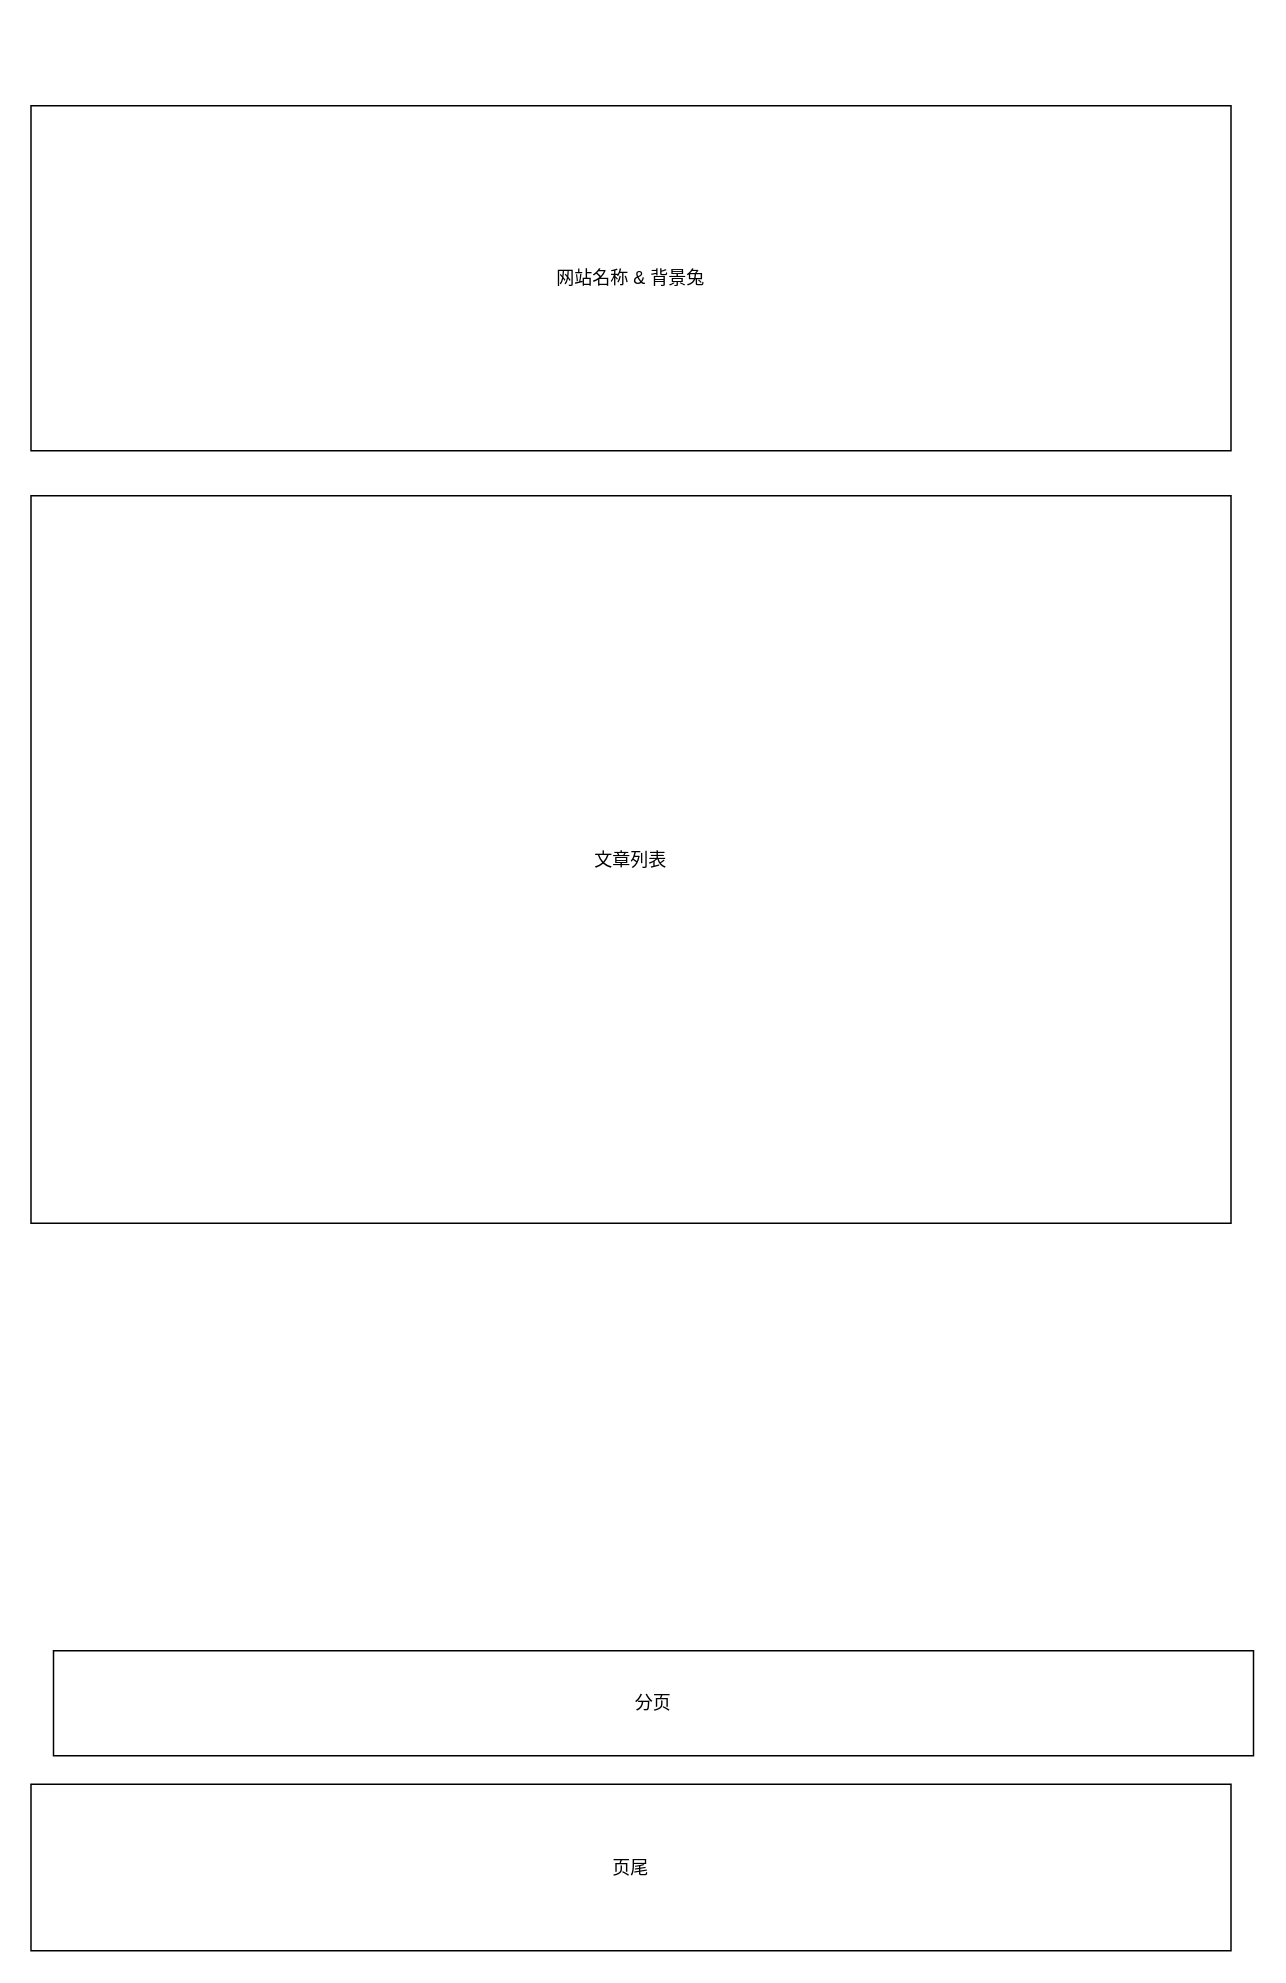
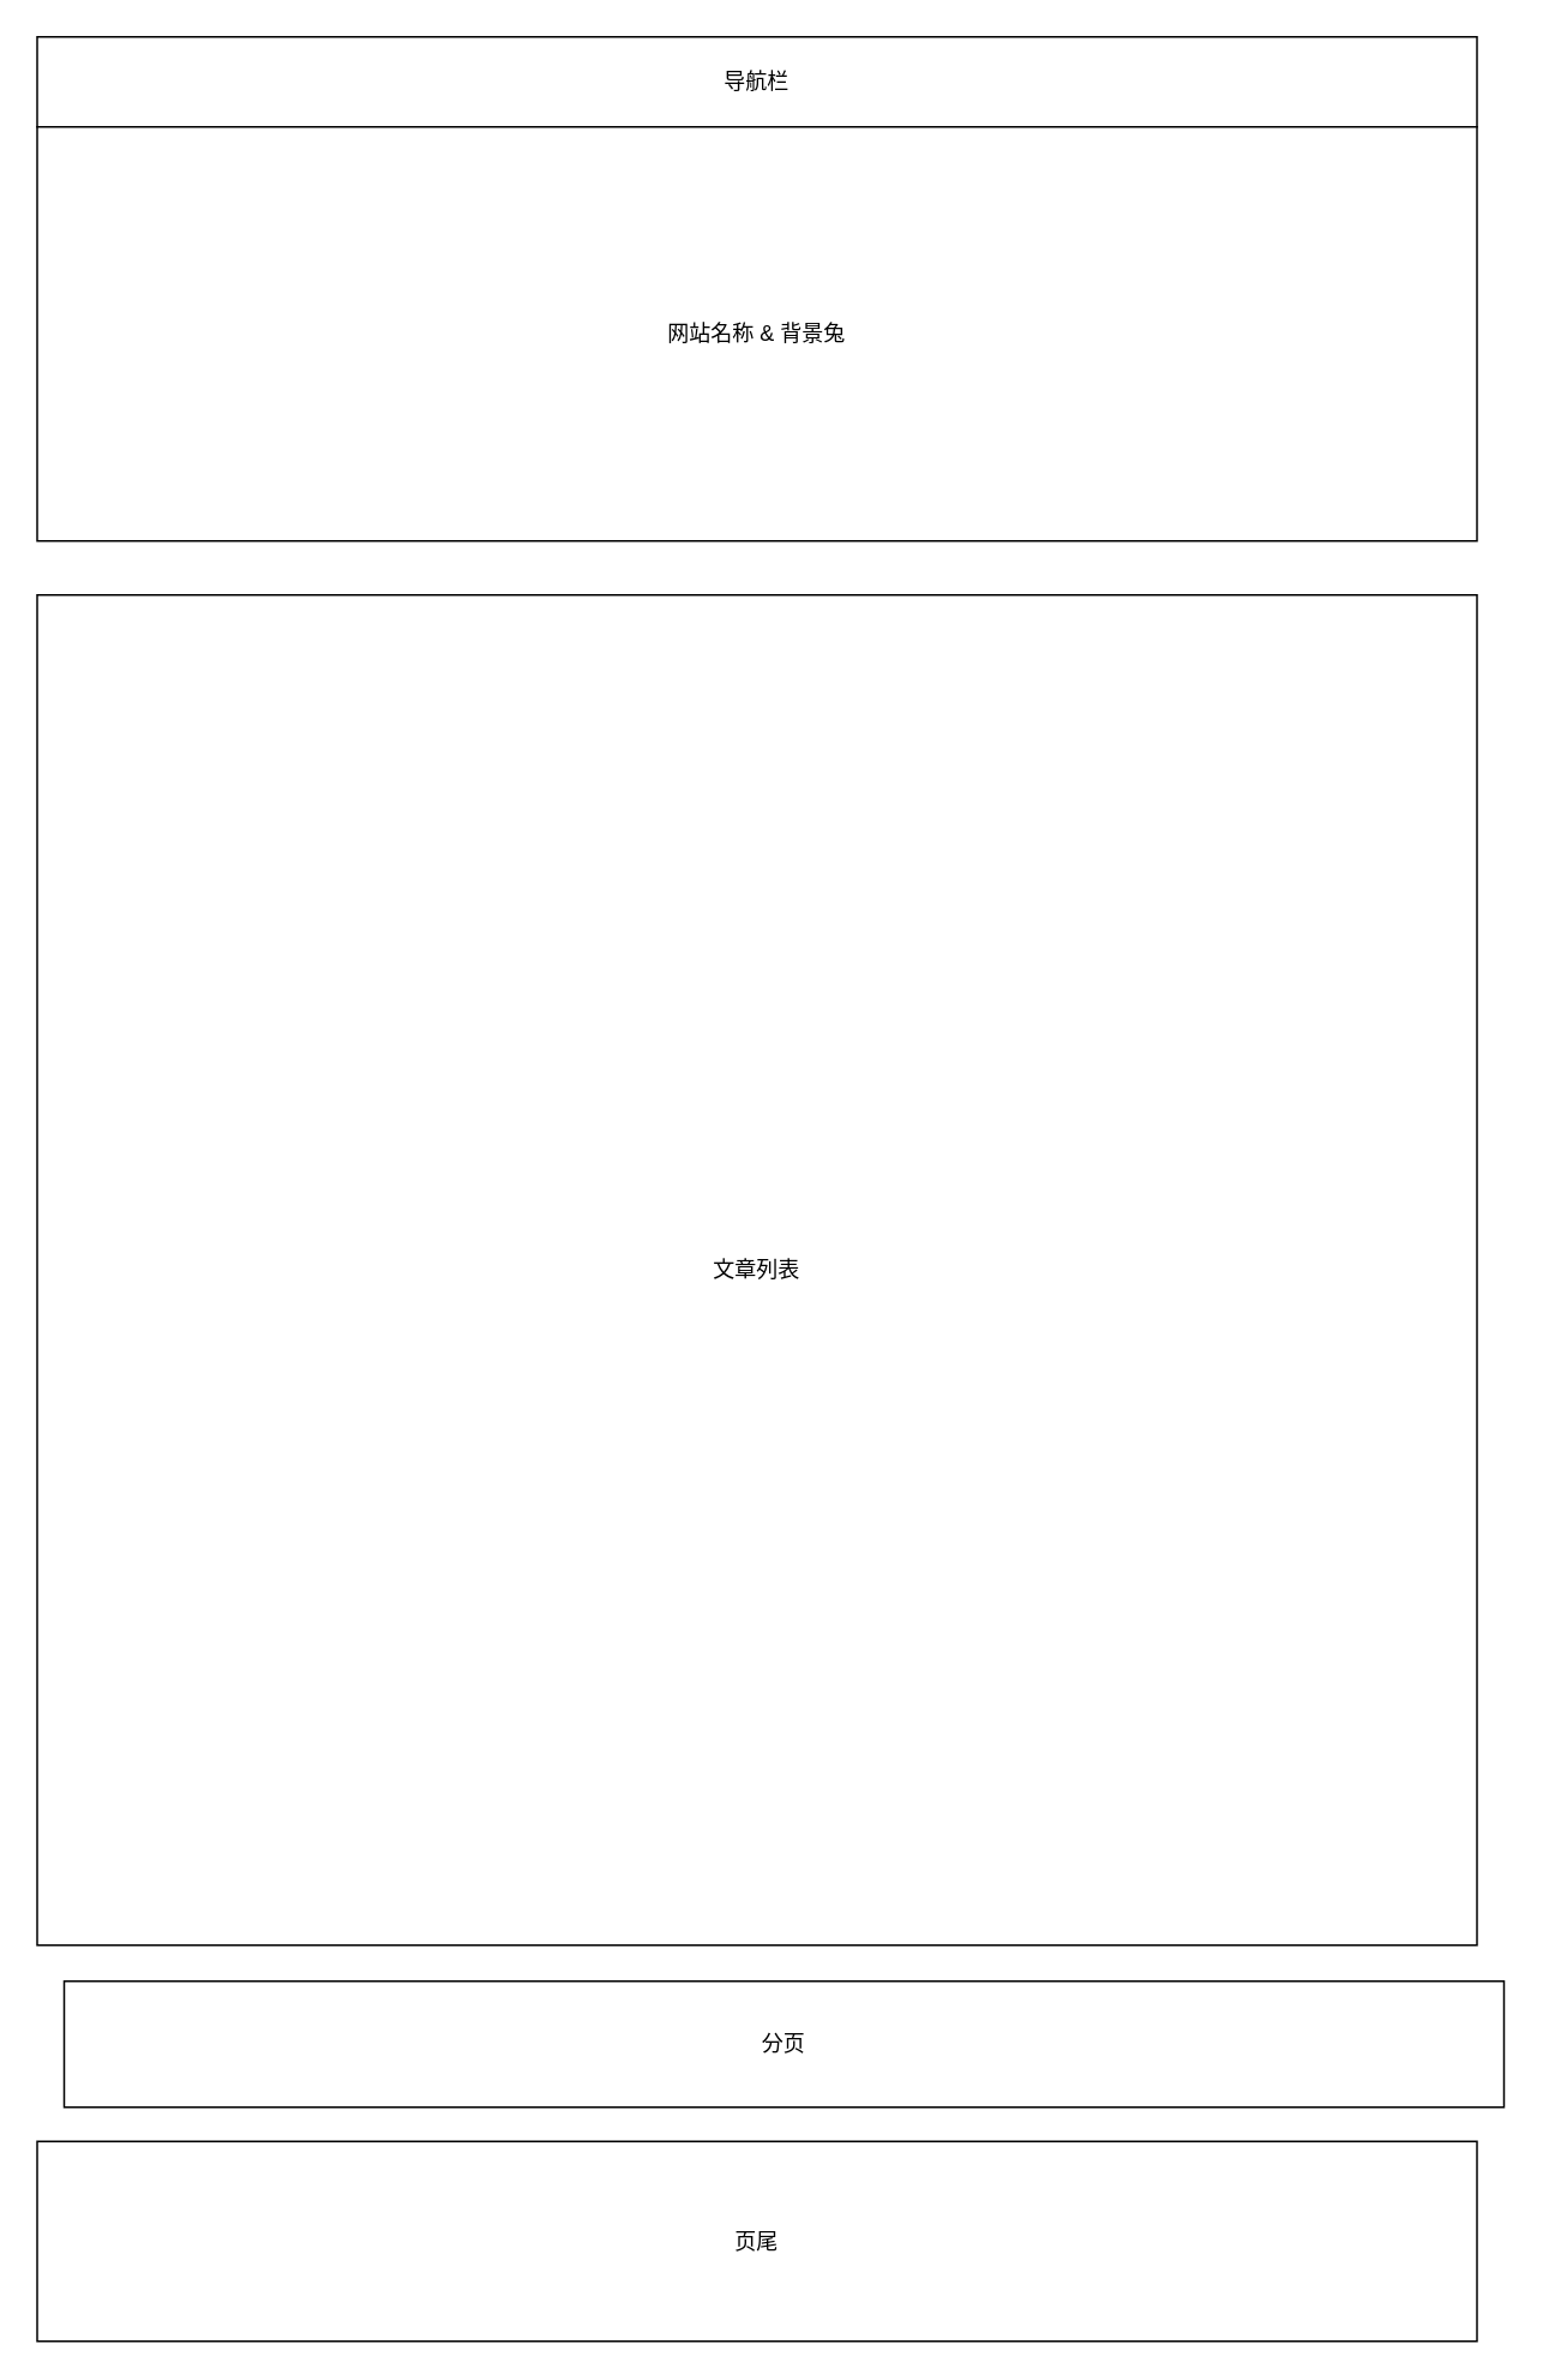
+ <mxCell id="2" value="导航栏" style="rounded=0;whiteSpace=wrap;html=1;" vertex="1" parent="1"><mxGeometry x="20" width="800" height="50" as="geometry" y="20" /></mxCell>
- <mxCell id="4" value="文章列表" style="rounded=0;whiteSpace=wrap;html=1;" vertex="1" parent="1"><mxGeometry x="20" y="330" width="800" height="485" as="geometry" /></mxCell>
+ <mxCell id="4" value="文章列表" style="rounded=0;whiteSpace=wrap;html=1;" vertex="1" parent="1"><mxGeometry x="20" y="330" width="800" height="750" as="geometry" /></mxCell>
